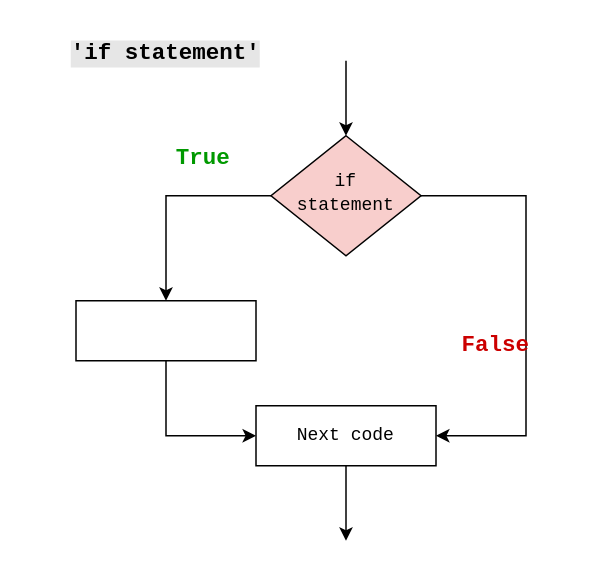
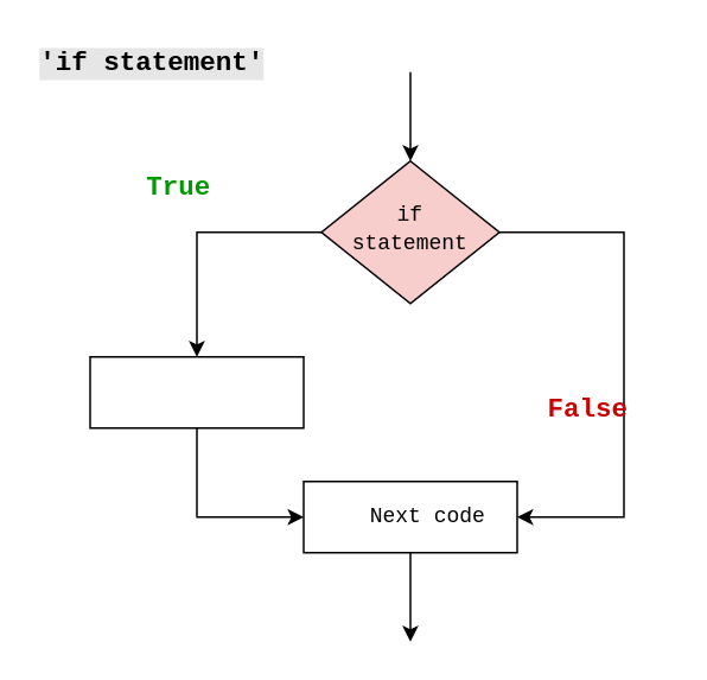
- <mxCell id="13" value="&lt;b&gt;'if statement'&lt;/b&gt;" style="text;html=1;strokeColor=none;fillColor=none;align=center;verticalAlign=middle;whiteSpace=wrap;rounded=0;fontFamily=Courier New;fontSize=15;fontColor=#000000;fontStyle=0;labelBackgroundColor=#E6E6E6;" vertex="1" parent="1"><mxGeometry x="45" y="20" width="130" height="30" as="geometry" /></mxCell>
+ <mxCell id="13" value="&lt;b&gt;'if statement'&lt;/b&gt;" style="text;html=1;strokeColor=none;fillColor=none;align=center;verticalAlign=middle;whiteSpace=wrap;rounded=0;fontFamily=Courier New;fontSize=15;fontColor=#000000;fontStyle=0;labelBackgroundColor=#E6E6E6;" vertex="1" parent="1"><mxGeometry x="20" y="20" width="130" height="30" as="geometry" /></mxCell>
- <mxCell id="9" value="&lt;b style=&quot;&quot;&gt;&lt;font style=&quot;font-size: 15px;&quot; color=&quot;#009900&quot;&gt;True&lt;/font&gt;&lt;/b&gt;" style="text;html=1;strokeColor=none;fillColor=none;align=center;verticalAlign=middle;whiteSpace=wrap;rounded=0;fontFamily=Courier New;" vertex="1" parent="1"><mxGeometry x="90" y="90" width="90" height="30" as="geometry" /></mxCell>
+ <mxCell id="9" value="&lt;b style=&quot;&quot;&gt;&lt;font style=&quot;font-size: 15px;&quot; color=&quot;#009900&quot;&gt;True&lt;/font&gt;&lt;/b&gt;" style="text;html=1;strokeColor=none;fillColor=none;align=center;verticalAlign=middle;whiteSpace=wrap;rounded=0;fontFamily=Courier New;" vertex="1" parent="1"><mxGeometry x="55" y="90" width="90" height="30" as="geometry" /></mxCell>
- <mxCell id="6" value="Next code" style="text;html=1;strokeColor=none;fillColor=none;align=center;verticalAlign=middle;whiteSpace=wrap;rounded=0;fontFamily=Courier New;" vertex="1" parent="1"><mxGeometry x="185" y="275" width="90" height="30" as="geometry" /></mxCell>
+ <mxCell id="6" value="Next code" style="text;html=1;strokeColor=none;fillColor=none;align=center;verticalAlign=middle;whiteSpace=wrap;rounded=0;fontFamily=Courier New;" vertex="1" parent="1"><mxGeometry x="195" y="275" width="90" height="30" as="geometry" /></mxCell>
